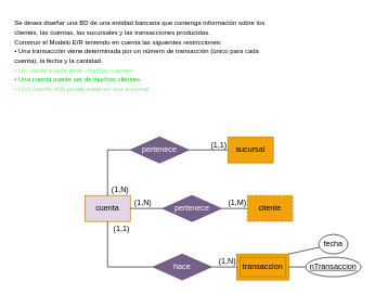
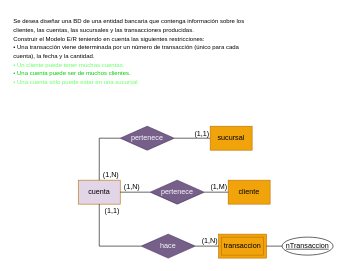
- <mxCell id="3" value="cliente" style="whiteSpace=wrap;html=1;align=center;fillColor=#f0a30a;strokeColor=#BD7000;fontColor=#000000;dashed=1;" vertex="1" parent="1"><mxGeometry x="380" y="300" width="70" height="40" as="geometry" /></mxCell>
+ <mxCell id="3" value="cliente" style="whiteSpace=wrap;html=1;align=center;fillColor=#f0a30a;strokeColor=#BD7000;fontColor=#000000;" vertex="1" parent="1"><mxGeometry x="380" y="300" width="70" height="40" as="geometry" /></mxCell>
- <mxCell id="25" value="fecha" style="ellipse;whiteSpace=wrap;html=1;align=center;" vertex="1" parent="1"><mxGeometry x="490" y="360" width="45" height="30" as="geometry" /></mxCell>
- <mxCell id="24" value="" style="endArrow=none;html=1;rounded=0;exitX=1;exitY=0;exitDx=0;exitDy=0;" edge="1" target="25" parent="1" source="16"><mxGeometry relative="1" as="geometry"><mxPoint x="460" y="375" as="sourcePoint" /><mxPoint x="520" y="375" as="targetPoint" /></mxGeometry></mxCell>
